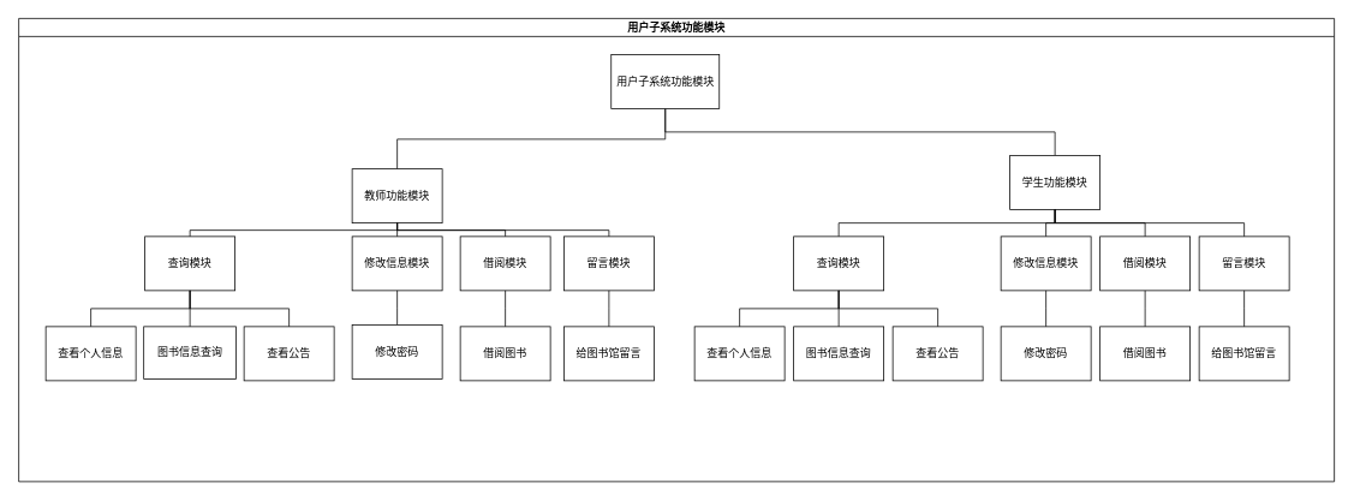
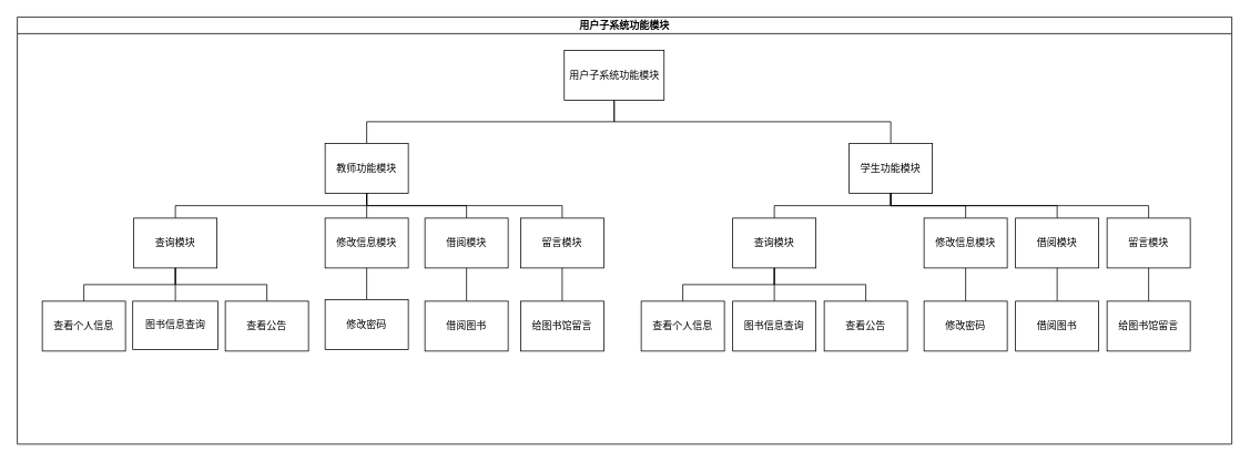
- <mxCell id="7" value="学生功能模块" style="whiteSpace=wrap;html=1;align=center;verticalAlign=middle;treeFolding=1;treeMoving=1;newEdgeStyle={&quot;edgeStyle&quot;:&quot;elbowEdgeStyle&quot;,&quot;startArrow&quot;:&quot;none&quot;,&quot;endArrow&quot;:&quot;none&quot;};labelBackgroundColor=none;rounded=0;" parent="2" vertex="1"><mxGeometry x="1100" y="152" width="100" height="60" as="geometry" /></mxCell>
+ <mxCell id="7" value="学生功能模块" style="whiteSpace=wrap;html=1;align=center;verticalAlign=middle;treeFolding=1;treeMoving=1;newEdgeStyle={&quot;edgeStyle&quot;:&quot;elbowEdgeStyle&quot;,&quot;startArrow&quot;:&quot;none&quot;,&quot;endArrow&quot;:&quot;none&quot;};labelBackgroundColor=none;rounded=0;" parent="2" vertex="1"><mxGeometry x="1000" y="152" width="100" height="60" as="geometry" /></mxCell>
- <mxCell id="6" value="教师功能模块" style="whiteSpace=wrap;html=1;align=center;verticalAlign=middle;treeFolding=1;treeMoving=1;newEdgeStyle={&quot;edgeStyle&quot;:&quot;elbowEdgeStyle&quot;,&quot;startArrow&quot;:&quot;none&quot;,&quot;endArrow&quot;:&quot;none&quot;};labelBackgroundColor=none;rounded=0;" parent="2" vertex="1"><mxGeometry x="370" y="167" width="100" height="60" as="geometry" /></mxCell>
+ <mxCell id="6" value="教师功能模块" style="whiteSpace=wrap;html=1;align=center;verticalAlign=middle;treeFolding=1;treeMoving=1;newEdgeStyle={&quot;edgeStyle&quot;:&quot;elbowEdgeStyle&quot;,&quot;startArrow&quot;:&quot;none&quot;,&quot;endArrow&quot;:&quot;none&quot;};labelBackgroundColor=none;rounded=0;" parent="2" vertex="1"><mxGeometry x="370" y="152" width="100" height="60" as="geometry" /></mxCell>
